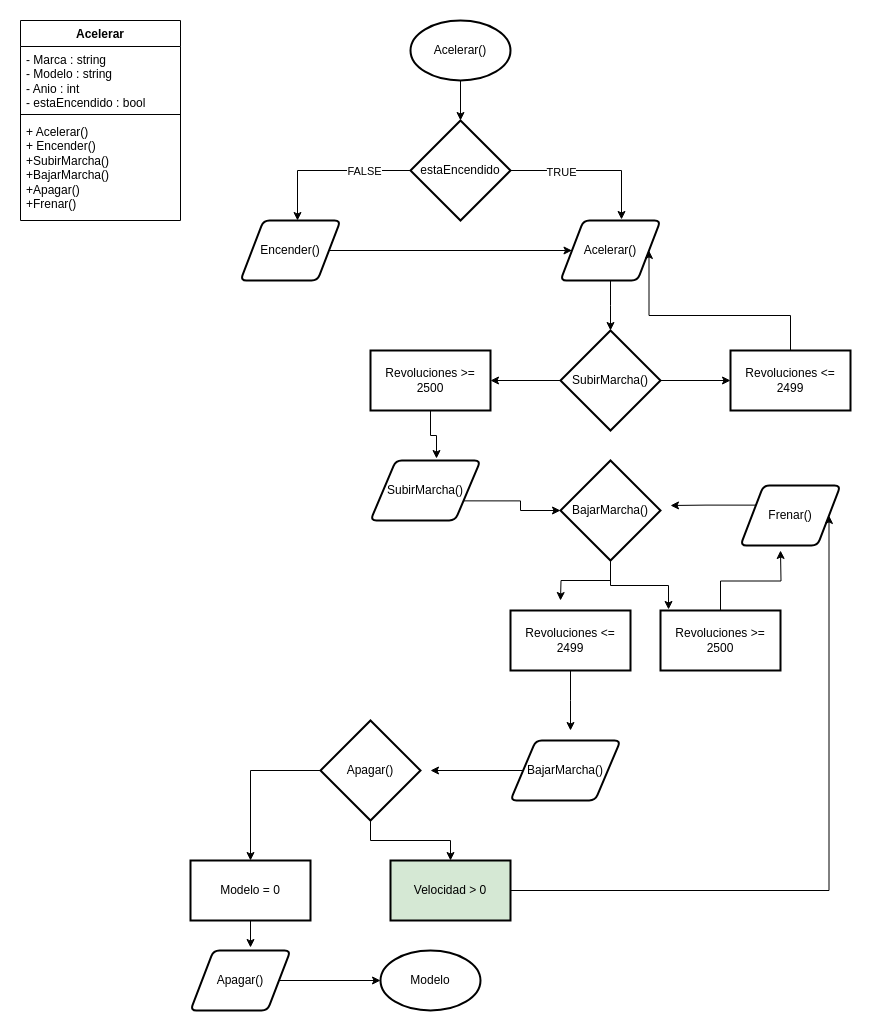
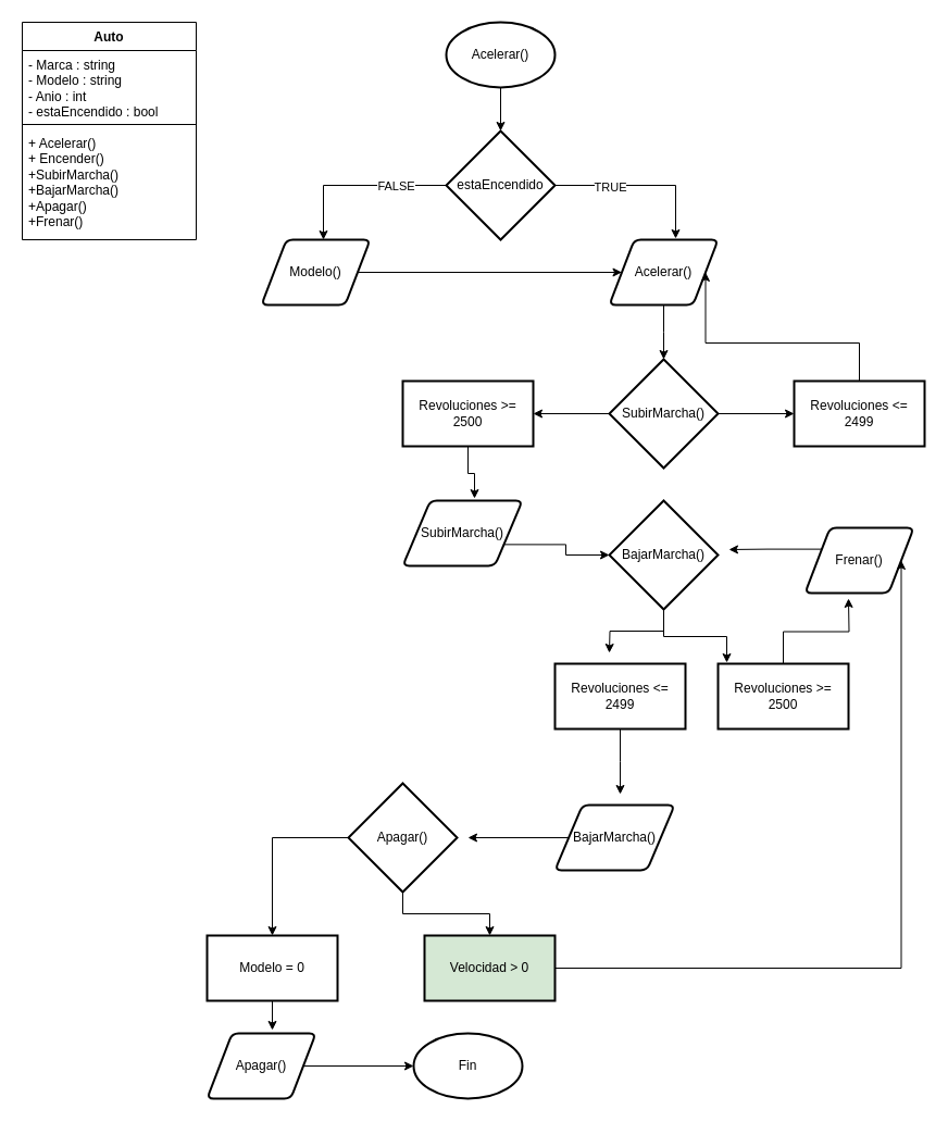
- <mxCell id="2" value="Acelerar" style="swimlane;fontStyle=1;align=center;verticalAlign=top;childLayout=stackLayout;horizontal=1;startSize=26;horizontalStack=0;resizeParent=1;resizeParentMax=0;resizeLast=0;collapsible=1;marginBottom=0;whiteSpace=wrap;html=1;" vertex="1" parent="1"><mxGeometry x="20" y="20" width="160" height="200" as="geometry" /></mxCell>
+ <mxCell id="2" value="Auto" style="swimlane;fontStyle=1;align=center;verticalAlign=top;childLayout=stackLayout;horizontal=1;startSize=26;horizontalStack=0;resizeParent=1;resizeParentMax=0;resizeLast=0;collapsible=1;marginBottom=0;whiteSpace=wrap;html=1;" vertex="1" parent="1"><mxGeometry x="20" y="20" width="160" height="200" as="geometry" /></mxCell>
- <mxCell id="14" value="Encender()" style="shape=parallelogram;html=1;strokeWidth=2;perimeter=parallelogramPerimeter;whiteSpace=wrap;rounded=1;arcSize=12;size=0.23;" vertex="1" parent="1"><mxGeometry x="240" y="220" width="100" height="60" as="geometry" /></mxCell>
+ <mxCell id="14" value="Modelo()" style="shape=parallelogram;html=1;strokeWidth=2;perimeter=parallelogramPerimeter;whiteSpace=wrap;rounded=1;arcSize=12;size=0.23;" vertex="1" parent="1"><mxGeometry x="240" y="220" width="100" height="60" as="geometry" /></mxCell>
- <mxCell id="45" value="Modelo" style="strokeWidth=2;html=1;shape=mxgraph.flowchart.start_1;whiteSpace=wrap;" vertex="1" parent="1"><mxGeometry x="380" y="950" width="100" height="60" as="geometry" /></mxCell>
+ <mxCell id="45" value="Fin" style="strokeWidth=2;html=1;shape=mxgraph.flowchart.start_1;whiteSpace=wrap;" vertex="1" parent="1"><mxGeometry x="380" y="950" width="100" height="60" as="geometry" /></mxCell>
